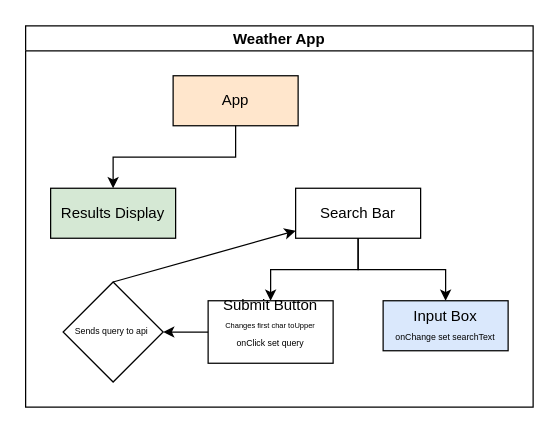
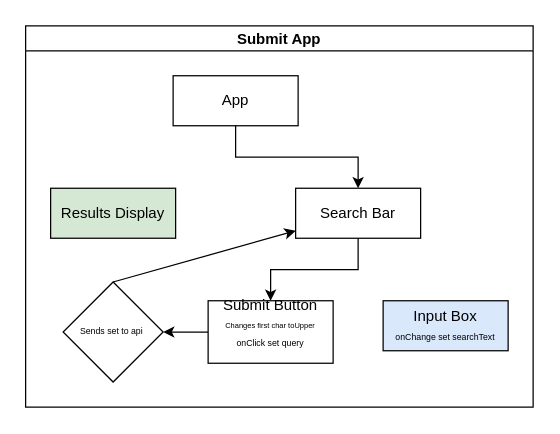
- <mxCell id="2" value="Weather App" style="swimlane;startSize=20;horizontal=1;childLayout=treeLayout;horizontalTree=0;resizable=0;containerType=tree;" vertex="1" parent="1"><mxGeometry x="20" y="20" width="406" height="305" as="geometry" /></mxCell>
+ <mxCell id="2" value="Submit App" style="swimlane;startSize=20;horizontal=1;childLayout=treeLayout;horizontalTree=0;resizable=0;containerType=tree;" vertex="1" parent="1"><mxGeometry x="20" y="20" width="406" height="305" as="geometry" /></mxCell>
- <mxCell id="3" value="App" style="whiteSpace=wrap;html=1;fillColor=#ffe6cc;" vertex="1" parent="2"><mxGeometry x="118" y="40" width="100" height="40" as="geometry" /></mxCell>
+ <mxCell id="3" value="App" style="whiteSpace=wrap;html=1;" vertex="1" parent="2"><mxGeometry x="118" y="40" width="100" height="40" as="geometry" /></mxCell>
- <mxCell id="7" value="" style="edgeStyle=elbowEdgeStyle;elbow=vertical;html=1;rounded=0;" edge="1" parent="2" source="3" target="6"><mxGeometry relative="1" as="geometry" /></mxCell>
+ <mxCell id="5" value="" style="edgeStyle=elbowEdgeStyle;elbow=vertical;html=1;rounded=0;" edge="1" parent="2" source="3" target="4"><mxGeometry relative="1" as="geometry" /></mxCell>
- <mxCell id="8" value="" style="edgeStyle=elbowEdgeStyle;elbow=vertical;html=1;rounded=0;" edge="1" target="9" source="4" parent="2"><mxGeometry relative="1" as="geometry"><mxPoint x="370" y="280" as="sourcePoint" /></mxGeometry></mxCell>
- <mxCell id="13" value="&lt;span&gt;Sends query to api&amp;nbsp;&lt;/span&gt;" style="rhombus;whiteSpace=wrap;html=1;fontSize=7;" vertex="1" parent="2"><mxGeometry x="30" y="205" width="80" height="80" as="geometry" /></mxCell>
+ <mxCell id="13" value="&lt;span&gt;Sends set to api&amp;nbsp;&lt;/span&gt;" style="rhombus;whiteSpace=wrap;html=1;fontSize=7;" vertex="1" parent="2"><mxGeometry x="30" y="205" width="80" height="80" as="geometry" /></mxCell>
